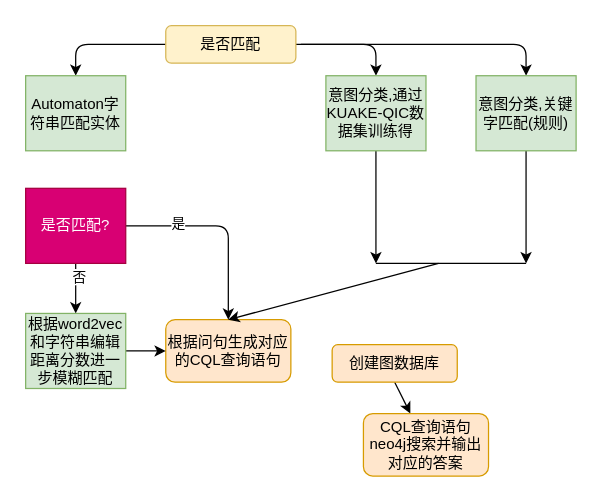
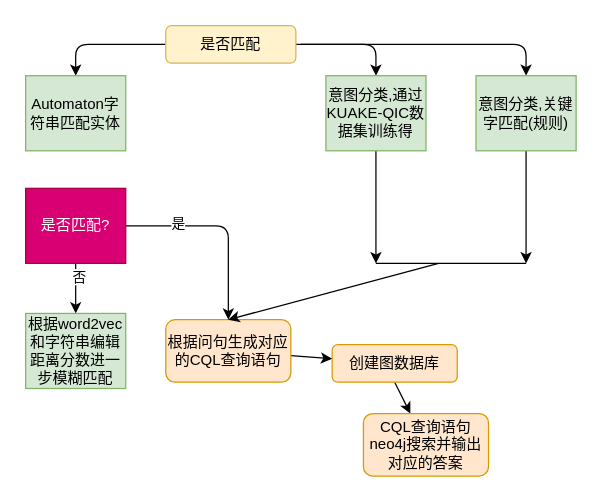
- <mxCell id="23" style="edgeStyle=none;html=1;entryX=0;entryY=0.5;entryDx=0;entryDy=0;elbow=vertical;" parent="1" source="24" target="9" edge="1"><mxGeometry relative="1" as="geometry" /></mxCell>
+ <mxCell id="8" style="edgeStyle=none;html=1;" parent="1" source="9" target="3" edge="1"><mxGeometry relative="1" as="geometry" /></mxCell>
